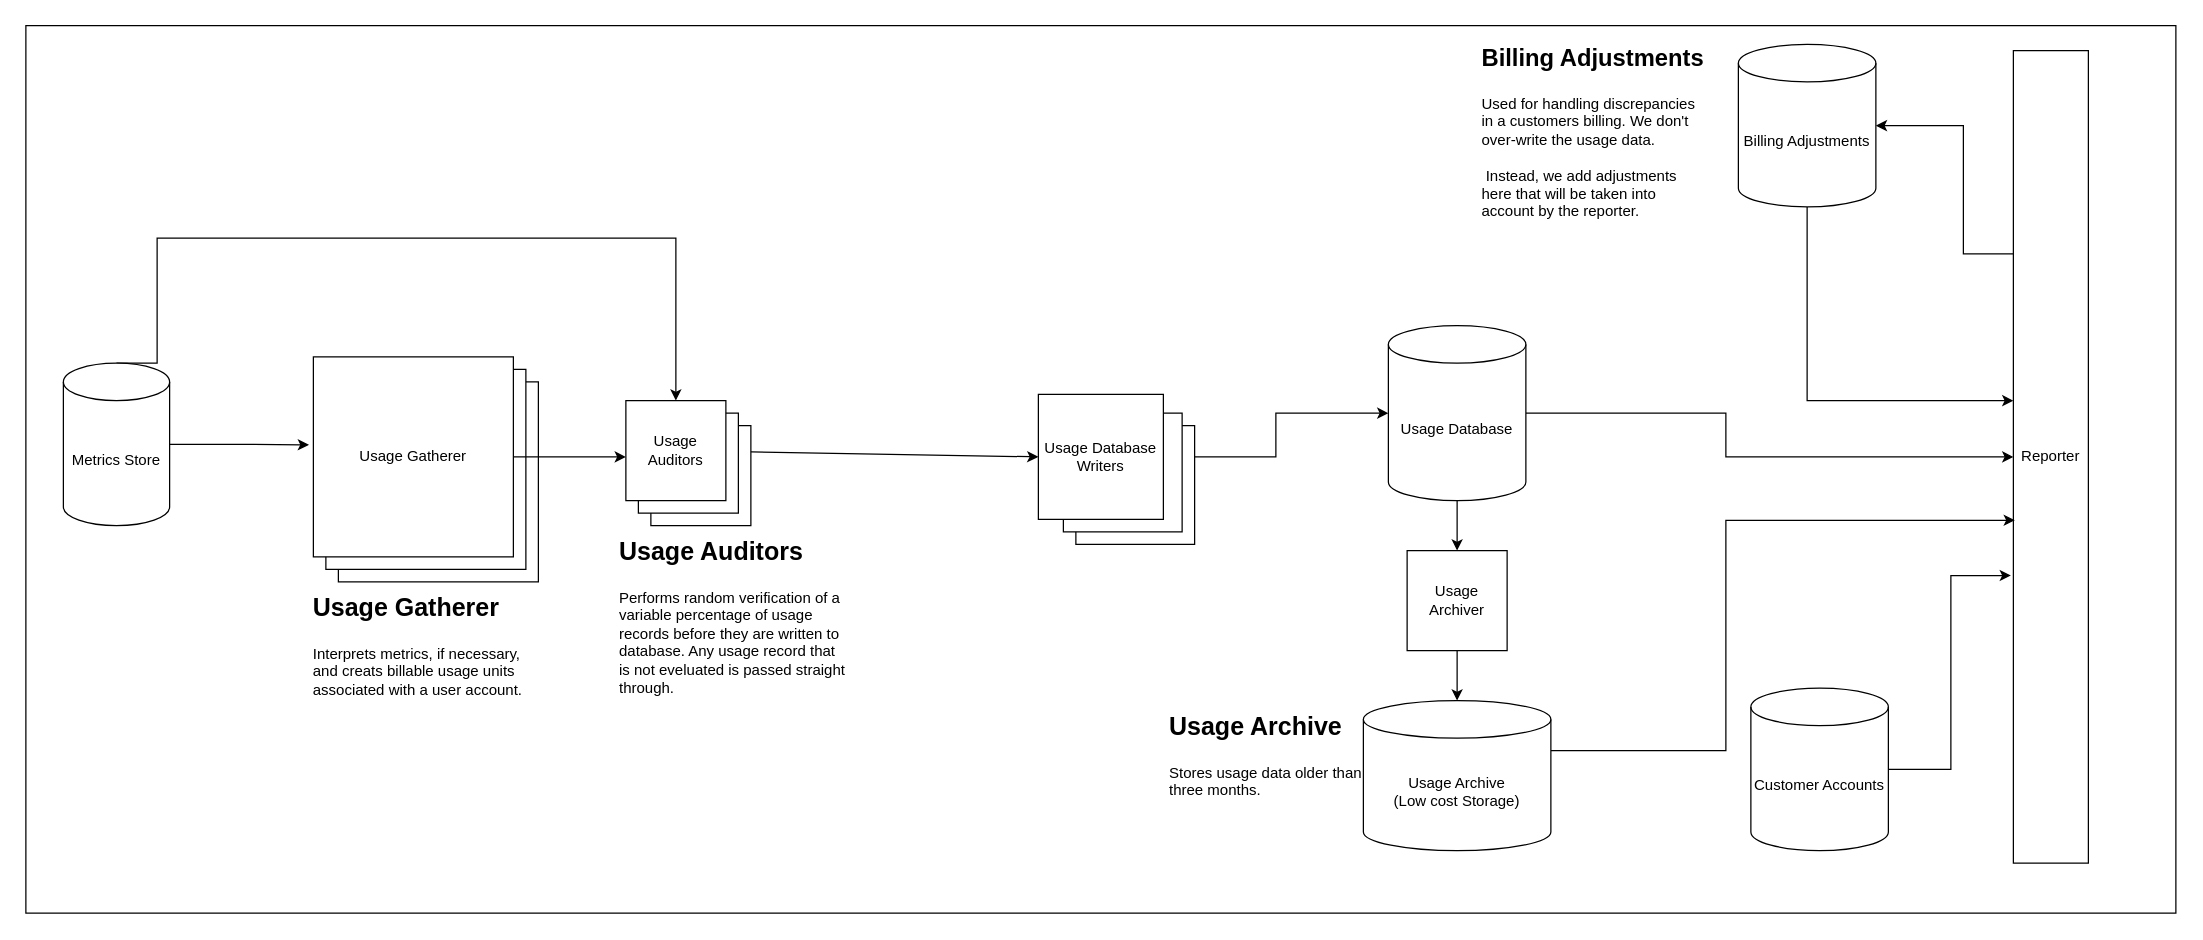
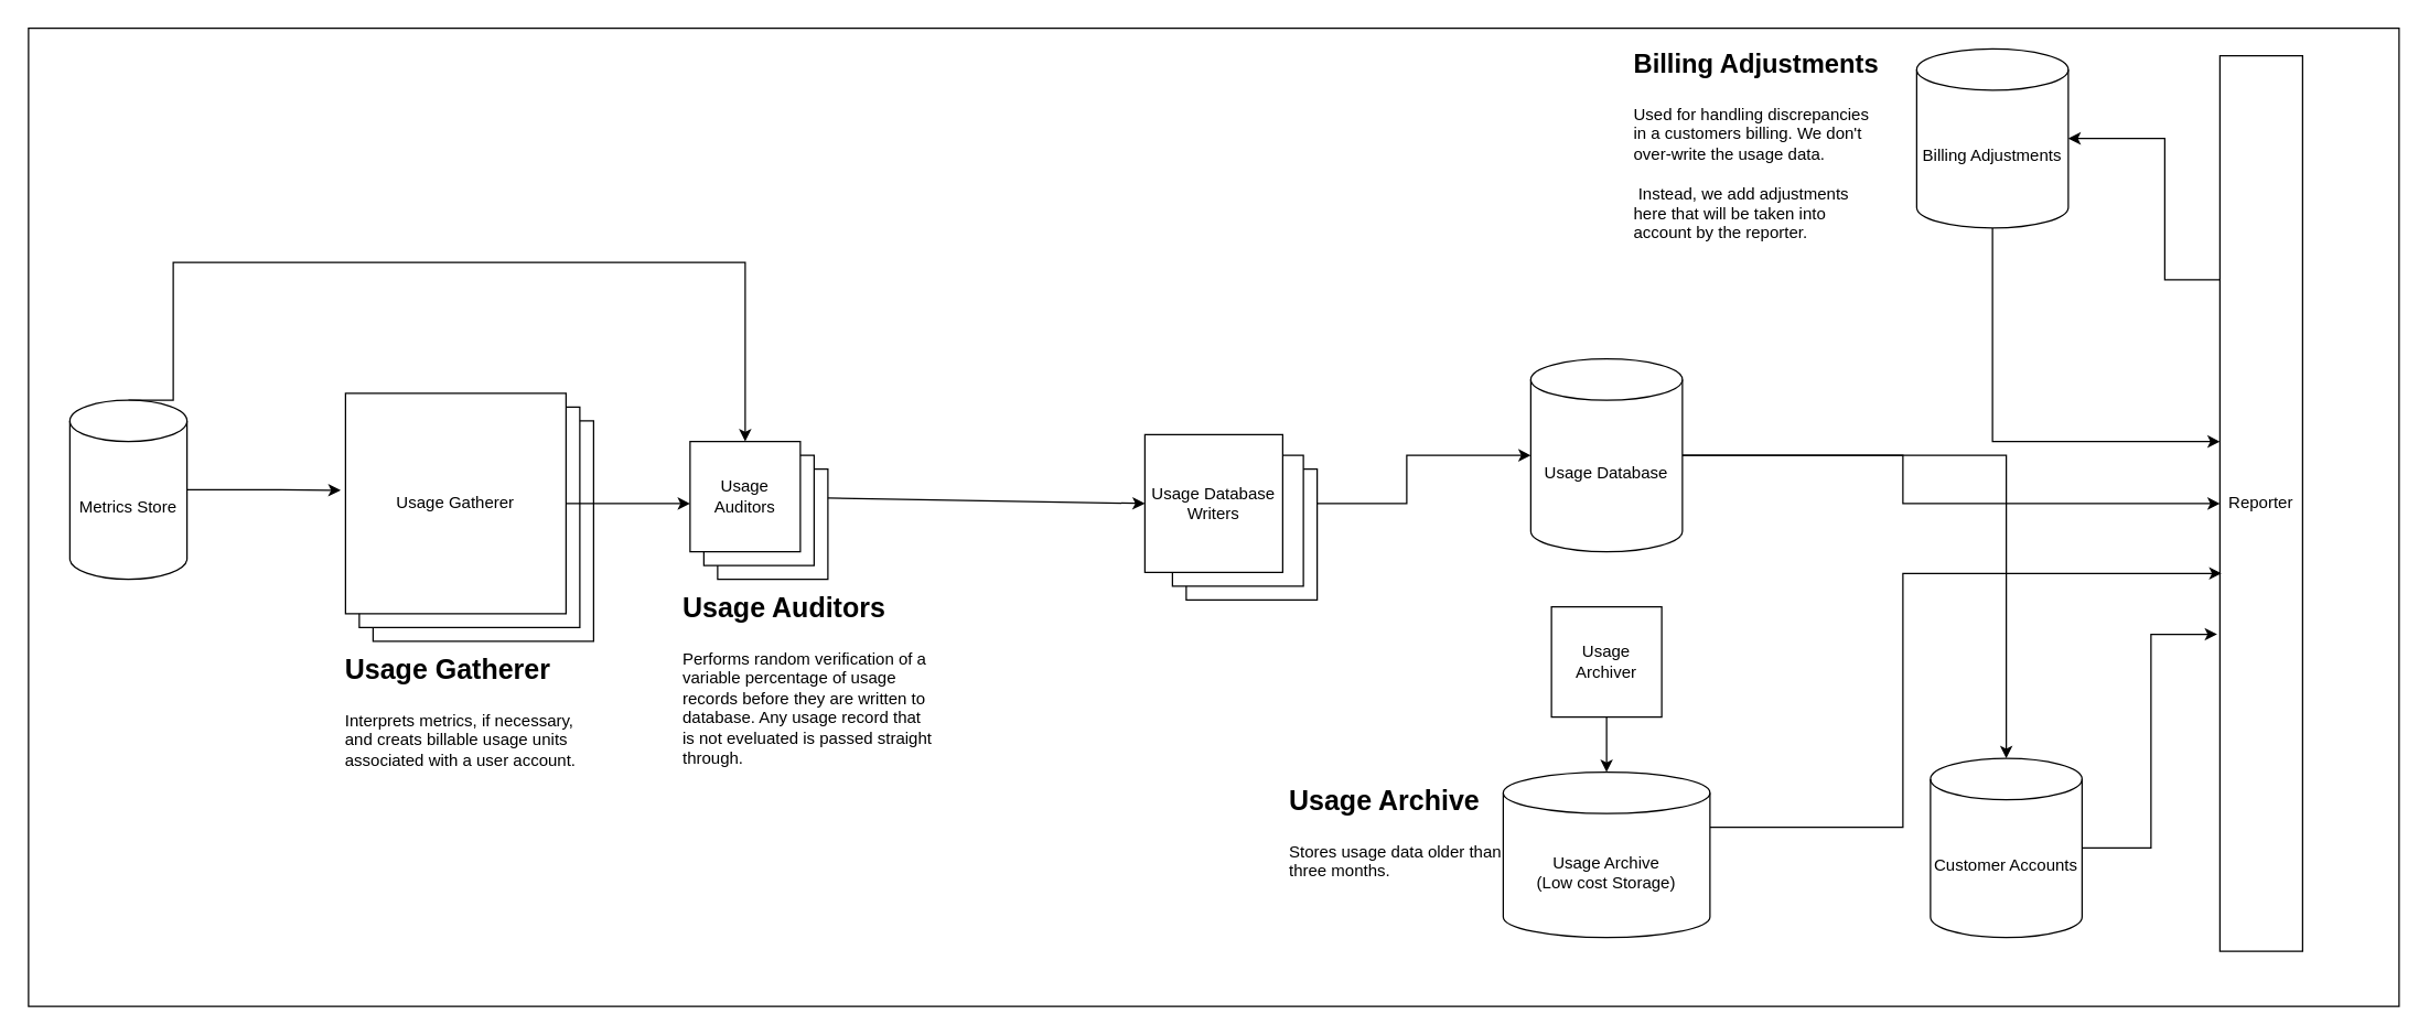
- <mxCell id="3" style="edgeStyle=orthogonalEdgeStyle;rounded=0;html=1;entryX=0.5;entryY=0;entryDx=0;entryDy=0;" parent="1" source="6" target="8" edge="1"><mxGeometry relative="1" as="geometry" /></mxCell>
+ <mxCell id="3" style="edgeStyle=orthogonalEdgeStyle;rounded=0;html=1;" parent="1" source="6" target="14" edge="1"><mxGeometry relative="1" as="geometry" /></mxCell>
